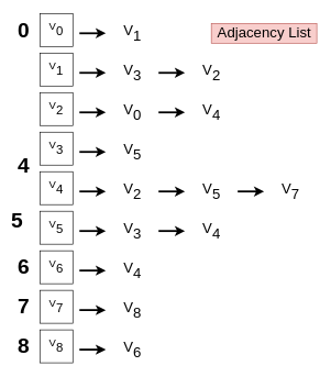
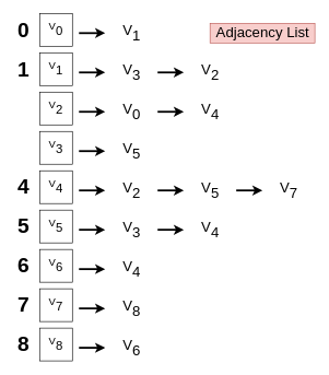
+ <mxCell id="5" value="1" style="text;html=1;align=center;verticalAlign=middle;resizable=0;points=[];autosize=1;fontSize=32;fontStyle=1" vertex="1" parent="1"><mxGeometry x="20" y="85" width="30" height="40" as="geometry" /></mxCell>
- <mxCell id="9" value="4" style="text;html=1;align=center;verticalAlign=middle;resizable=0;points=[];autosize=1;fontSize=32;fontStyle=1" vertex="1" parent="1"><mxGeometry x="20" y="230" width="30" height="40" as="geometry" /></mxCell>
+ <mxCell id="9" value="4" style="text;html=1;align=center;verticalAlign=middle;resizable=0;points=[];autosize=1;fontSize=32;fontStyle=1" vertex="1" parent="1"><mxGeometry x="20" y="265" width="30" height="40" as="geometry" /></mxCell>
- <mxCell id="11" value="5" style="text;html=1;align=center;verticalAlign=middle;resizable=0;points=[];autosize=1;fontSize=32;fontStyle=1" vertex="1" parent="1"><mxGeometry x="10" y="315" width="30" height="40" as="geometry" /></mxCell>
+ <mxCell id="11" value="5" style="text;html=1;align=center;verticalAlign=middle;resizable=0;points=[];autosize=1;fontSize=32;fontStyle=1" vertex="1" parent="1"><mxGeometry x="20" y="325" width="30" height="40" as="geometry" /></mxCell>
